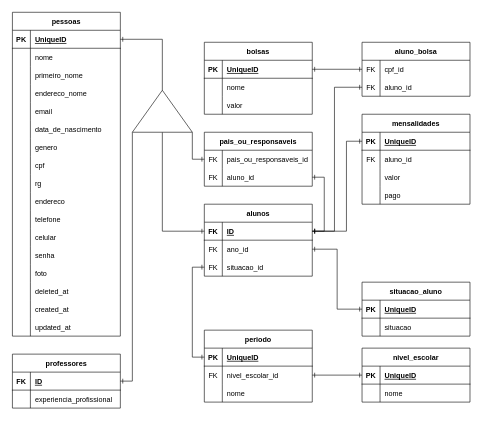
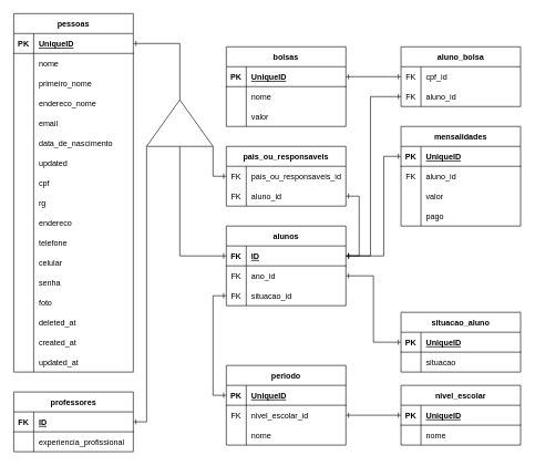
- <mxCell id="23" value="genero" style="shape=partialRectangle;connectable=0;fillColor=none;top=0;left=0;bottom=0;right=0;align=left;spacingLeft=6;overflow=hidden;" parent="21" vertex="1"><mxGeometry x="30" width="150" height="30" as="geometry"><mxRectangle width="150" height="30" as="alternateBounds" /></mxGeometry></mxCell>
+ <mxCell id="23" value="updated" style="shape=partialRectangle;connectable=0;fillColor=none;top=0;left=0;bottom=0;right=0;align=left;spacingLeft=6;overflow=hidden;" parent="21" vertex="1"><mxGeometry x="30" width="150" height="30" as="geometry"><mxRectangle width="150" height="30" as="alternateBounds" /></mxGeometry></mxCell>
